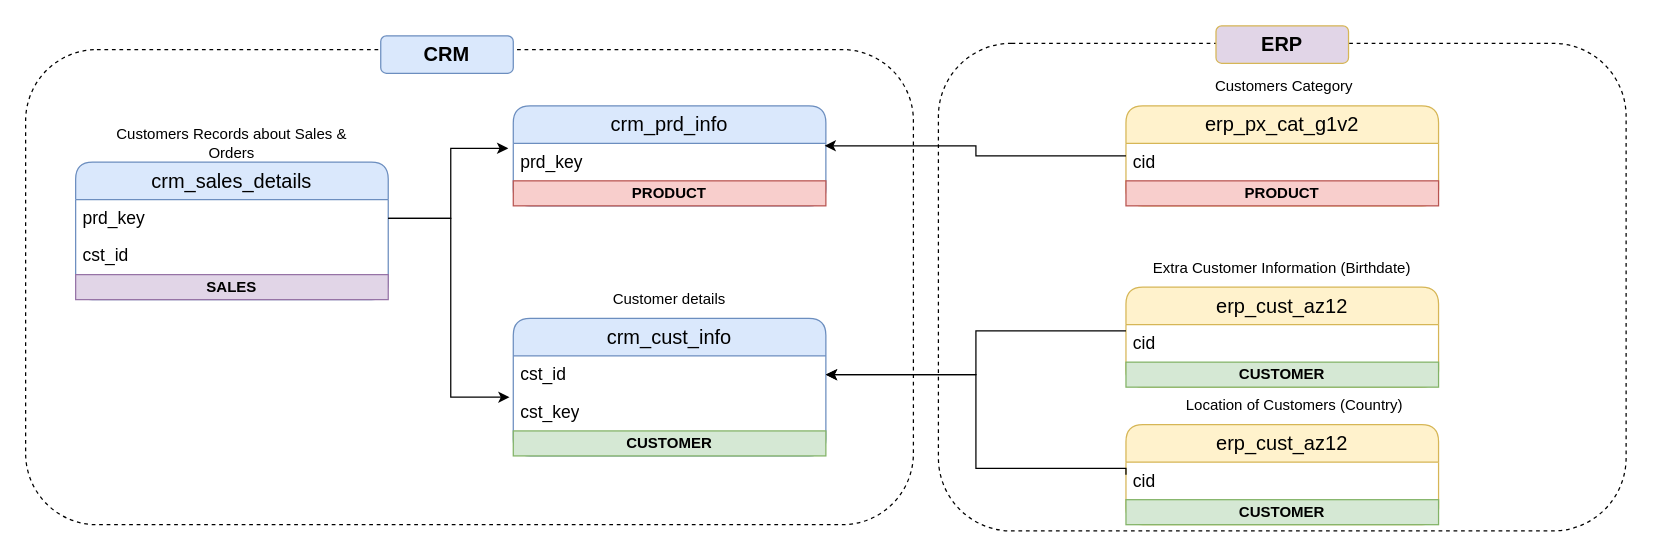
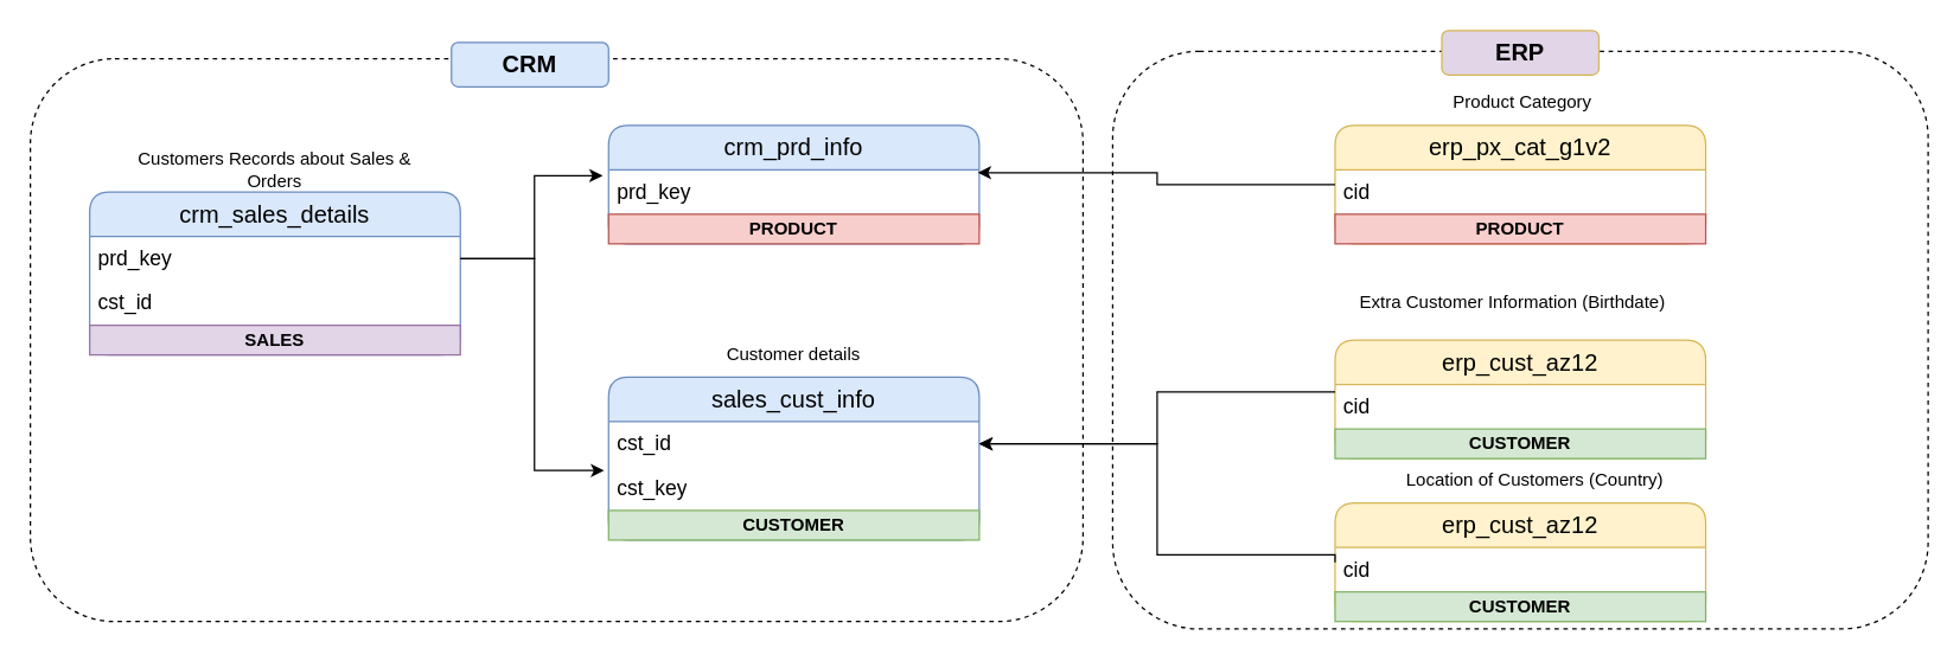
- <mxCell id="33" value="&amp;nbsp;Customers Category" style="text;html=1;align=center;verticalAlign=middle;whiteSpace=wrap;rounded=0;" vertex="1" parent="1"><mxGeometry x="920" y="54" width="210" height="30" as="geometry" /></mxCell>
+ <mxCell id="33" value="&amp;nbsp;Product Category" style="text;html=1;align=center;verticalAlign=middle;whiteSpace=wrap;rounded=0;" vertex="1" parent="1"><mxGeometry x="920" y="54" width="210" height="30" as="geometry" /></mxCell>
- <mxCell id="22" value="Extra Customer Information (Birthdate)" style="text;html=1;align=center;verticalAlign=middle;whiteSpace=wrap;rounded=0;" vertex="1" parent="1"><mxGeometry x="920" y="199" width="210" height="30" as="geometry" /></mxCell>
+ <mxCell id="22" value="Extra Customer Information (Birthdate)" style="text;html=1;align=center;verticalAlign=middle;whiteSpace=wrap;rounded=0;" vertex="1" parent="1"><mxGeometry x="915" y="189" width="210" height="30" as="geometry" /></mxCell>
- <mxCell id="8" value="crm_cust_info" style="swimlane;fontStyle=0;childLayout=stackLayout;horizontal=1;startSize=30;horizontalStack=0;resizeParent=1;resizeParentMax=0;resizeLast=0;collapsible=1;marginBottom=0;whiteSpace=wrap;html=1;fillColor=#dae8fc;strokeColor=#6c8ebf;rounded=1;fontSize=16;" vertex="1" parent="1"><mxGeometry x="410" y="254" width="250" height="110" as="geometry" /></mxCell>
+ <mxCell id="8" value="sales_cust_info" style="swimlane;fontStyle=0;childLayout=stackLayout;horizontal=1;startSize=30;horizontalStack=0;resizeParent=1;resizeParentMax=0;resizeLast=0;collapsible=1;marginBottom=0;whiteSpace=wrap;html=1;fillColor=#dae8fc;strokeColor=#6c8ebf;rounded=1;fontSize=16;" vertex="1" parent="1"><mxGeometry x="410" y="254" width="250" height="110" as="geometry" /></mxCell>
